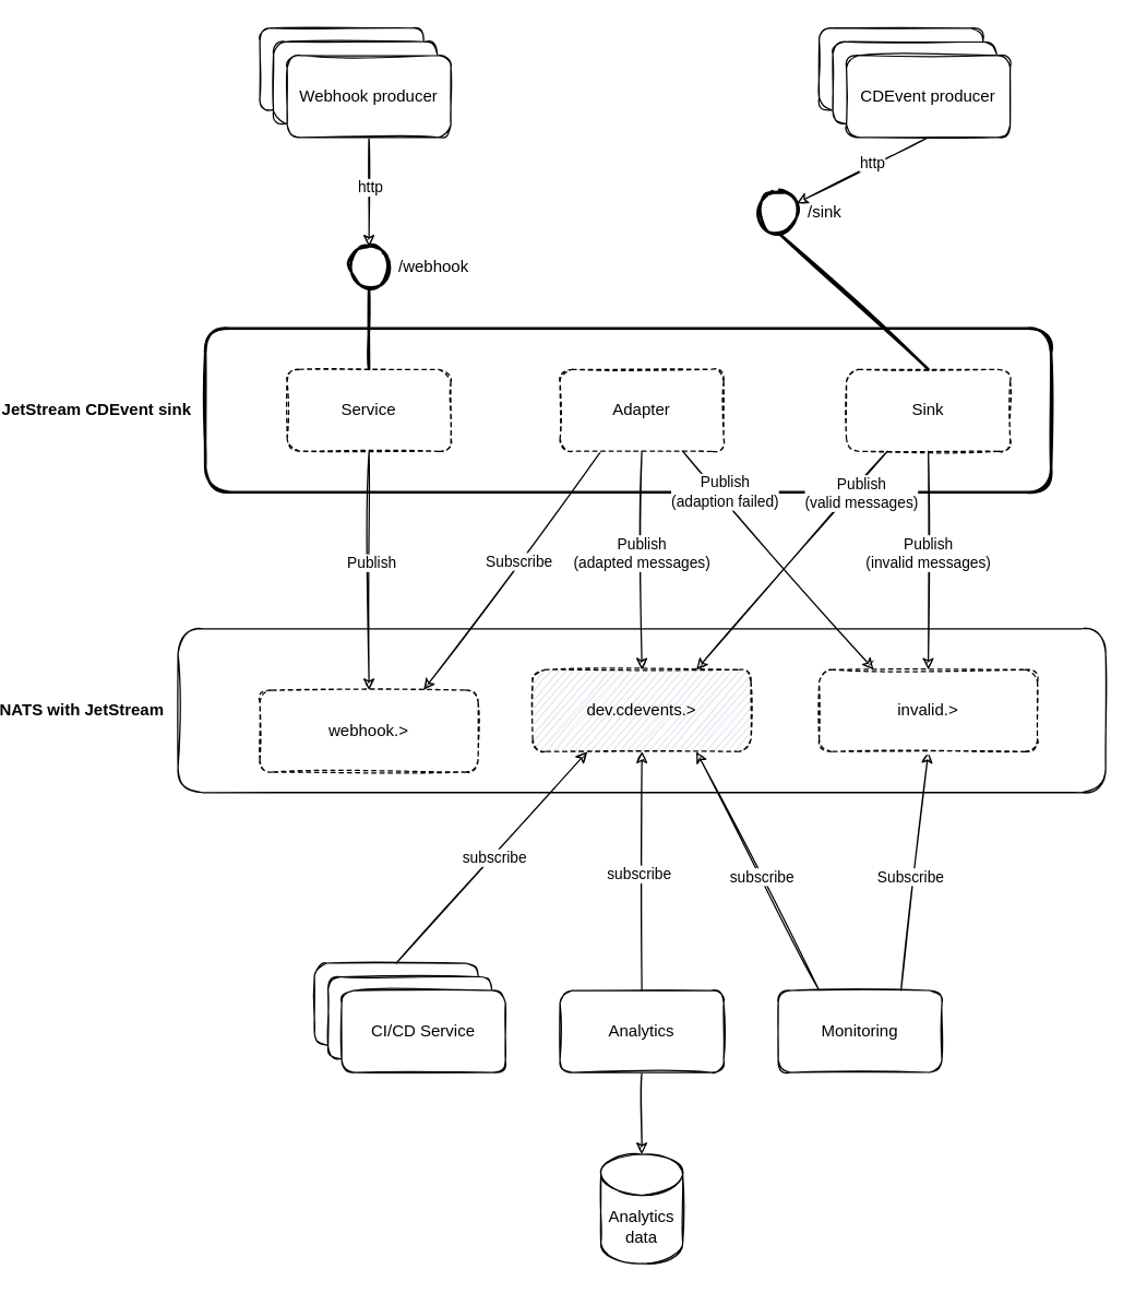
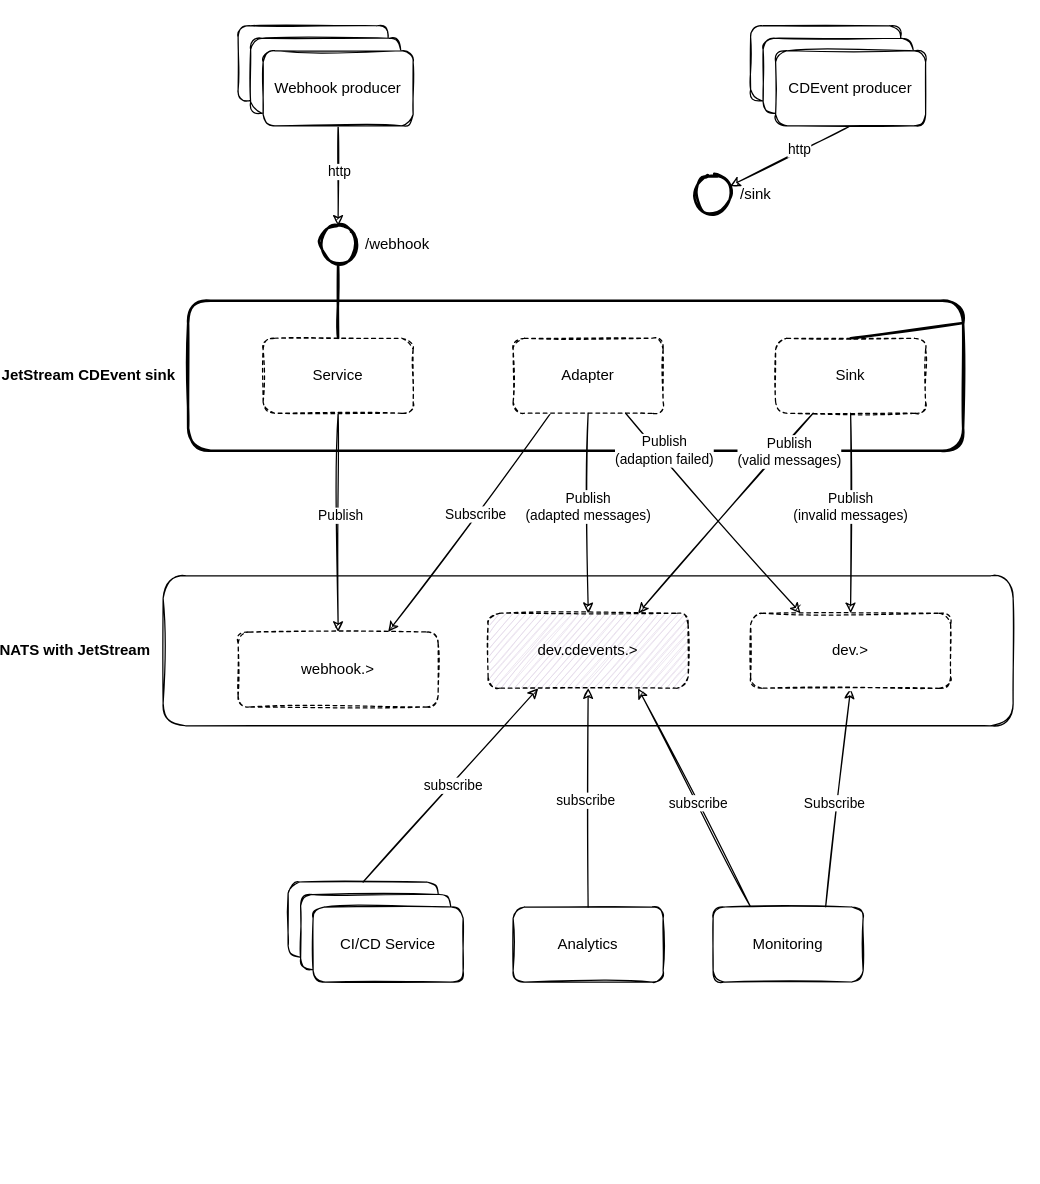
- <mxCell id="42" style="edgeStyle=none;rounded=0;sketch=1;orthogonalLoop=1;jettySize=auto;html=1;exitX=0.5;exitY=0;exitDx=0;exitDy=0;entryX=0.5;entryY=1;entryDx=0;entryDy=0;endArrow=none;endFill=0;strokeWidth=2;" edge="1" parent="1" source="12" target="40"><mxGeometry relative="1" as="geometry"><mxPoint x="170" y="280" as="sourcePoint" /><mxPoint x="170" y="220" as="targetPoint" /></mxGeometry></mxCell>
+ <mxCell id="42" style="edgeStyle=none;rounded=0;sketch=1;orthogonalLoop=1;jettySize=auto;html=1;exitX=0.5;exitY=0;exitDx=0;exitDy=0;endArrow=none;endFill=0;strokeWidth=2;" edge="1" parent="1" source="12" target="2"><mxGeometry relative="1" as="geometry"><mxPoint x="170" y="280" as="sourcePoint" /><mxPoint x="170" y="220" as="targetPoint" /></mxGeometry></mxCell>
- <mxCell id="29" value="invalid.&amp;gt;" style="rounded=1;whiteSpace=wrap;html=1;sketch=1;dashed=1;" parent="1" vertex="1"><mxGeometry x="490" y="490" width="160" height="60" as="geometry" /></mxCell>
+ <mxCell id="29" value="dev.&amp;gt;" style="rounded=1;whiteSpace=wrap;html=1;sketch=1;dashed=1;" parent="1" vertex="1"><mxGeometry x="490" y="490" width="160" height="60" as="geometry" /></mxCell>
- <mxCell id="26" style="edgeStyle=none;rounded=0;orthogonalLoop=1;jettySize=auto;html=1;exitX=0.5;exitY=1;exitDx=0;exitDy=0;entryX=0.5;entryY=0;entryDx=0;entryDy=0;entryPerimeter=0;sketch=1;" parent="1" source="27" target="28" edge="1"><mxGeometry relative="1" as="geometry" /></mxCell>
- <mxCell id="28" value="Analytics&lt;br&gt;data" style="shape=cylinder3;whiteSpace=wrap;html=1;boundedLbl=1;backgroundOutline=1;size=15;sketch=1;" parent="1" vertex="1"><mxGeometry x="330" y="845" width="60" height="80" as="geometry" /></mxCell>
